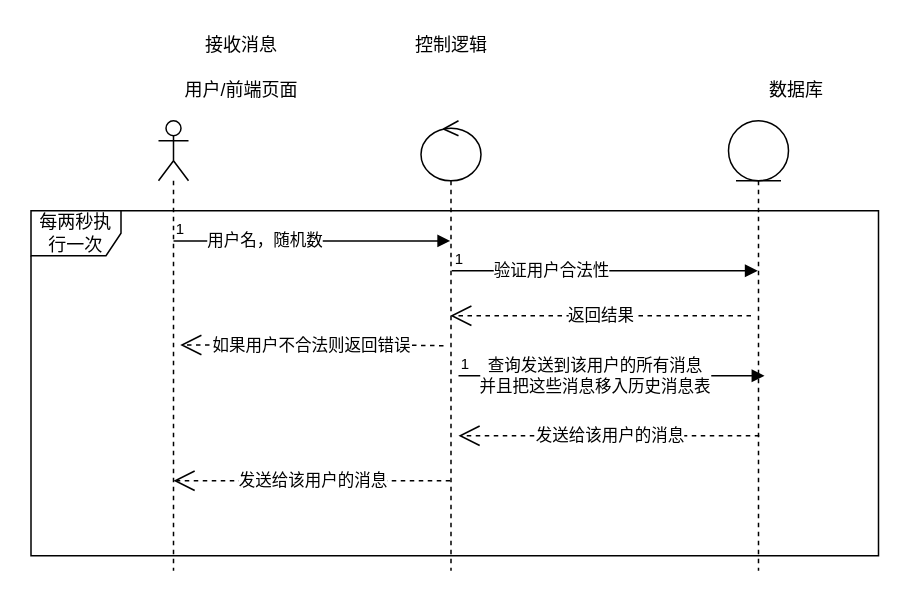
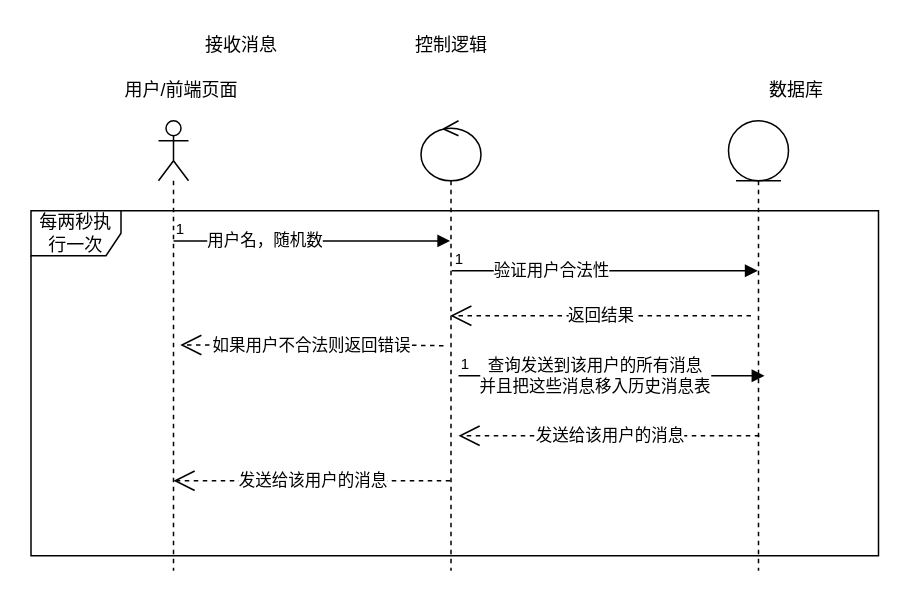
- <mxCell id="6" value="用户/前端页面" style="text;html=1;align=center;verticalAlign=middle;resizable=0;points=[];autosize=1;" vertex="1" parent="1"><mxGeometry x="115" y="50" width="90" height="20" as="geometry" /></mxCell>
+ <mxCell id="6" value="用户/前端页面" style="text;html=1;align=center;verticalAlign=middle;resizable=0;points=[];autosize=1;" vertex="1" parent="1"><mxGeometry x="75" y="50" width="90" height="20" as="geometry" /></mxCell>
